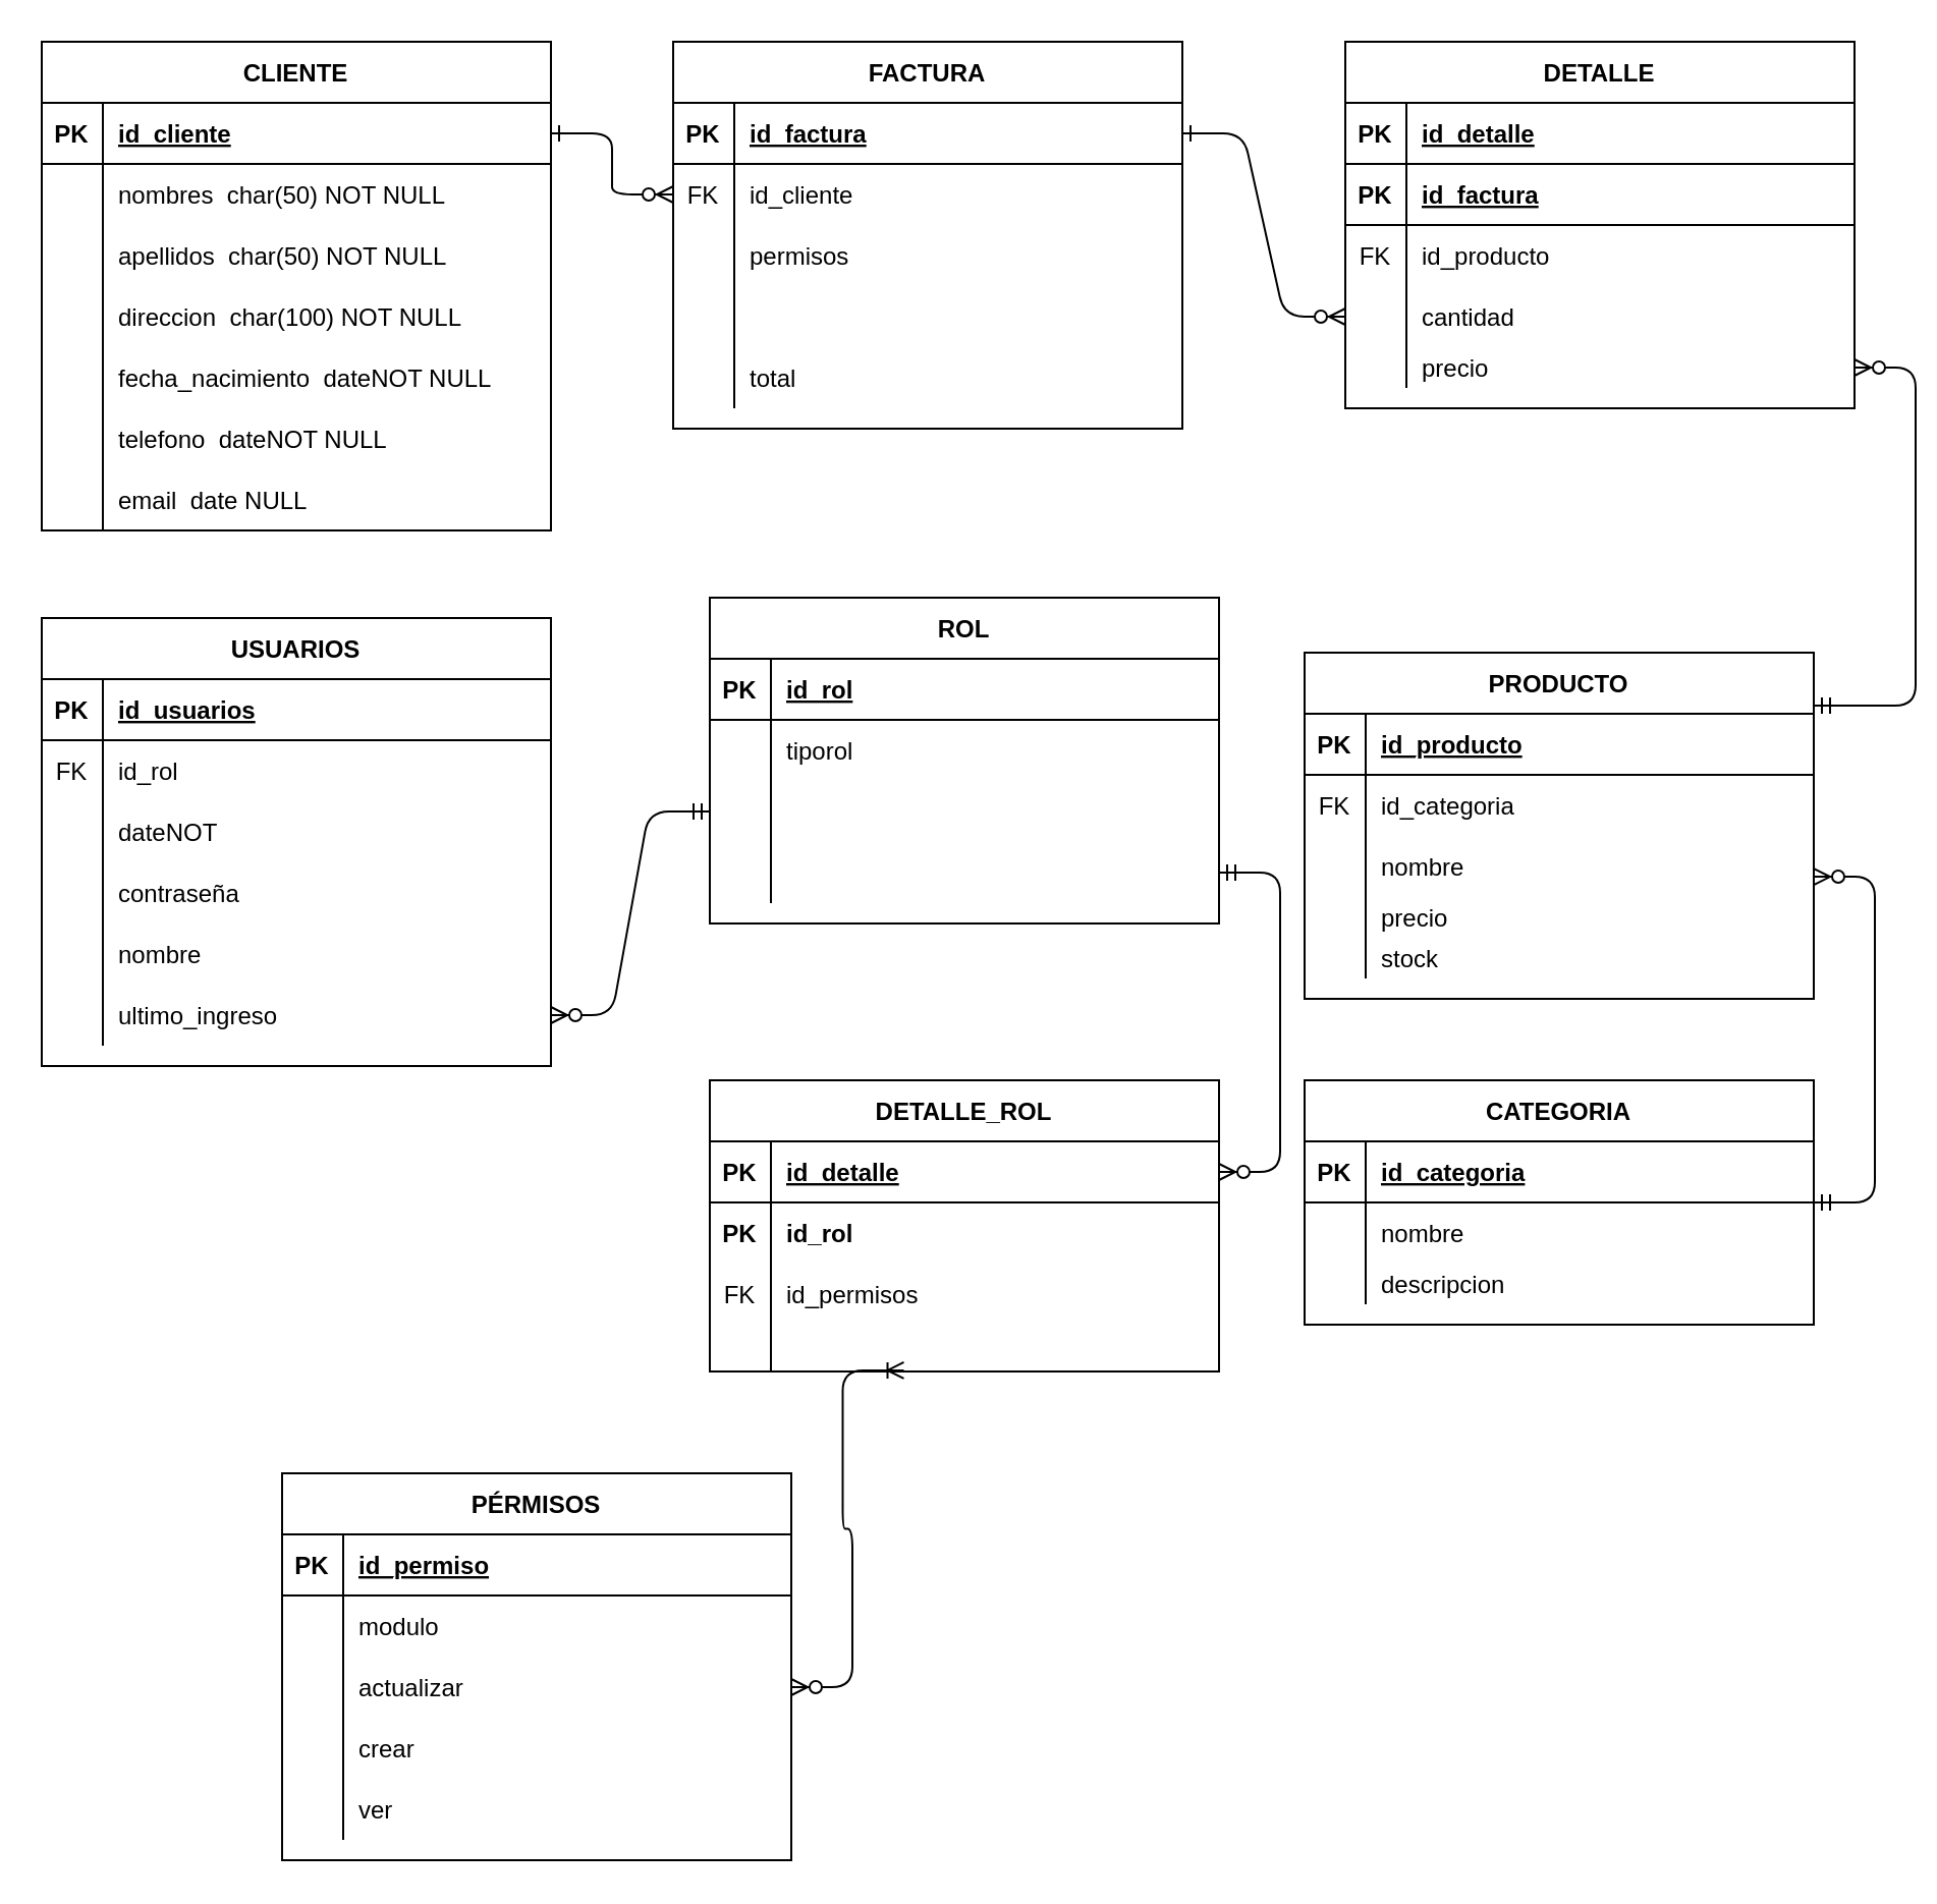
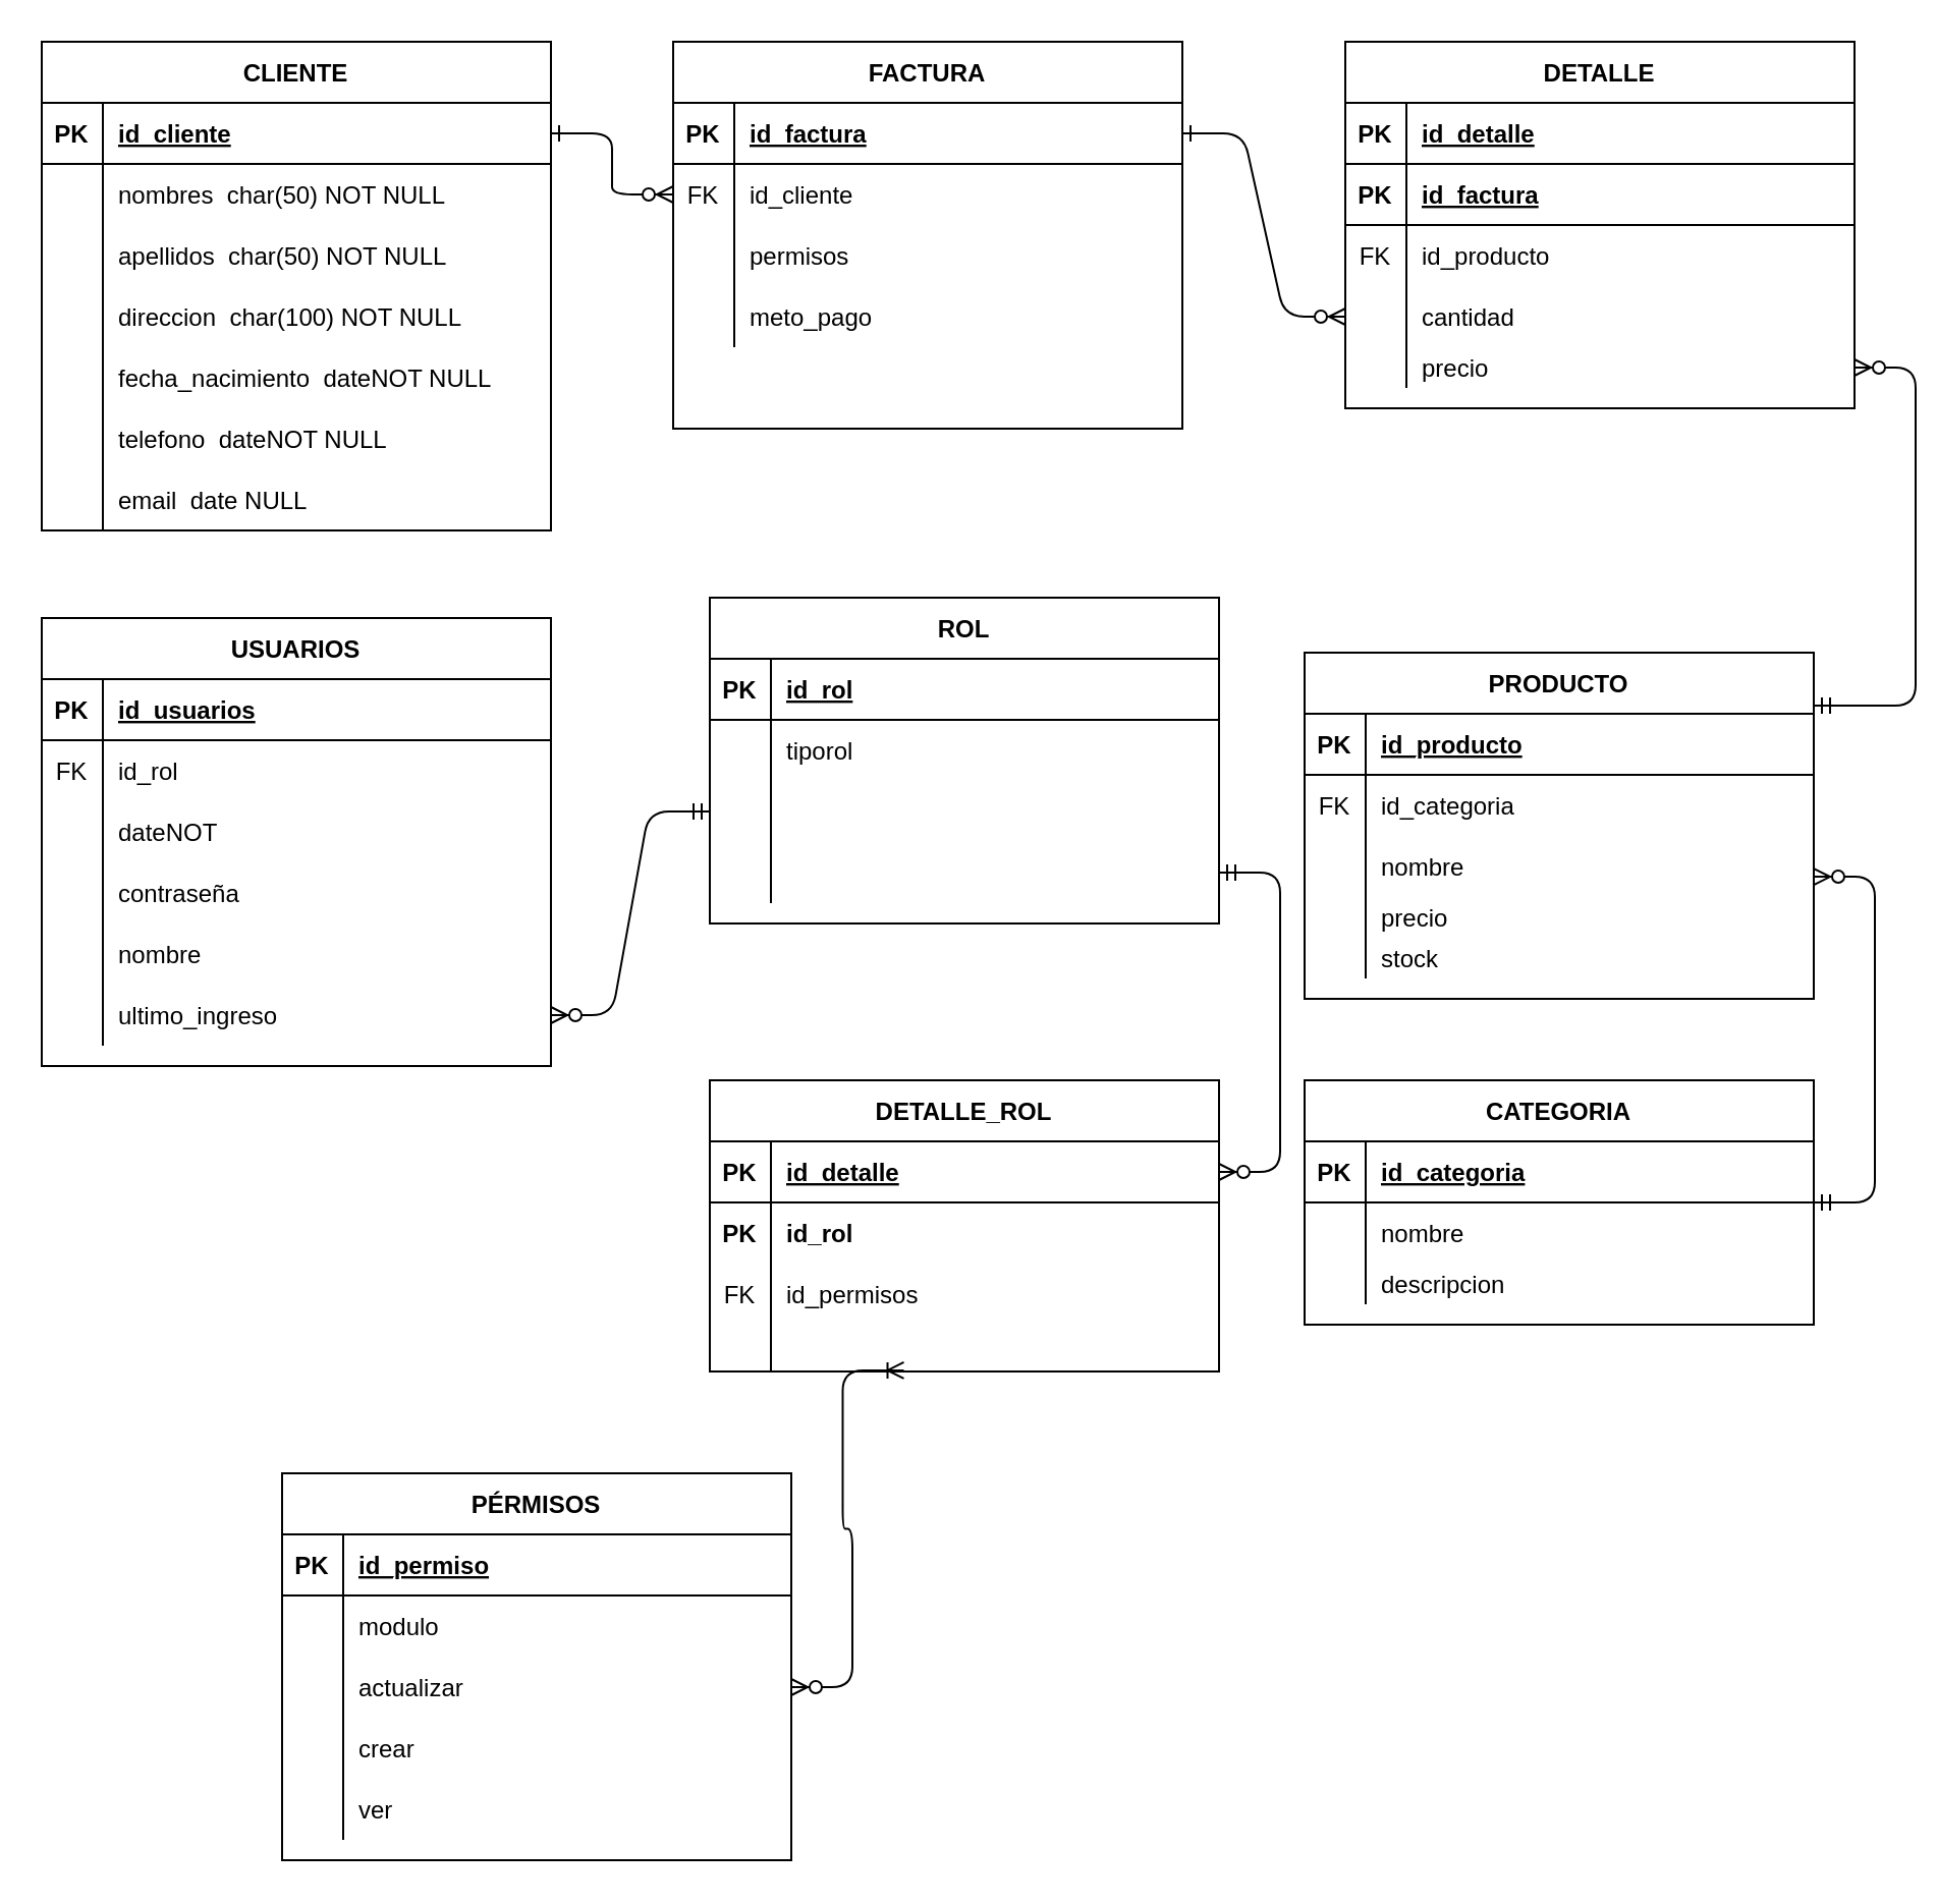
+ <mxCell id="16" value="meto_pago" style="shape=partialRectangle;overflow=hidden;connectable=0;fillColor=none;top=0;left=0;bottom=0;right=0;align=left;spacingLeft=6;" parent="14" vertex="1"><mxGeometry x="30" width="220" height="30" as="geometry"><mxRectangle width="220" height="30" as="alternateBounds" /></mxGeometry></mxCell>
- <mxCell id="19" value="total" style="shape=partialRectangle;overflow=hidden;connectable=0;fillColor=none;top=0;left=0;bottom=0;right=0;align=left;spacingLeft=6;" parent="17" vertex="1"><mxGeometry x="30" width="220" height="30" as="geometry"><mxRectangle width="220" height="30" as="alternateBounds" /></mxGeometry></mxCell>
